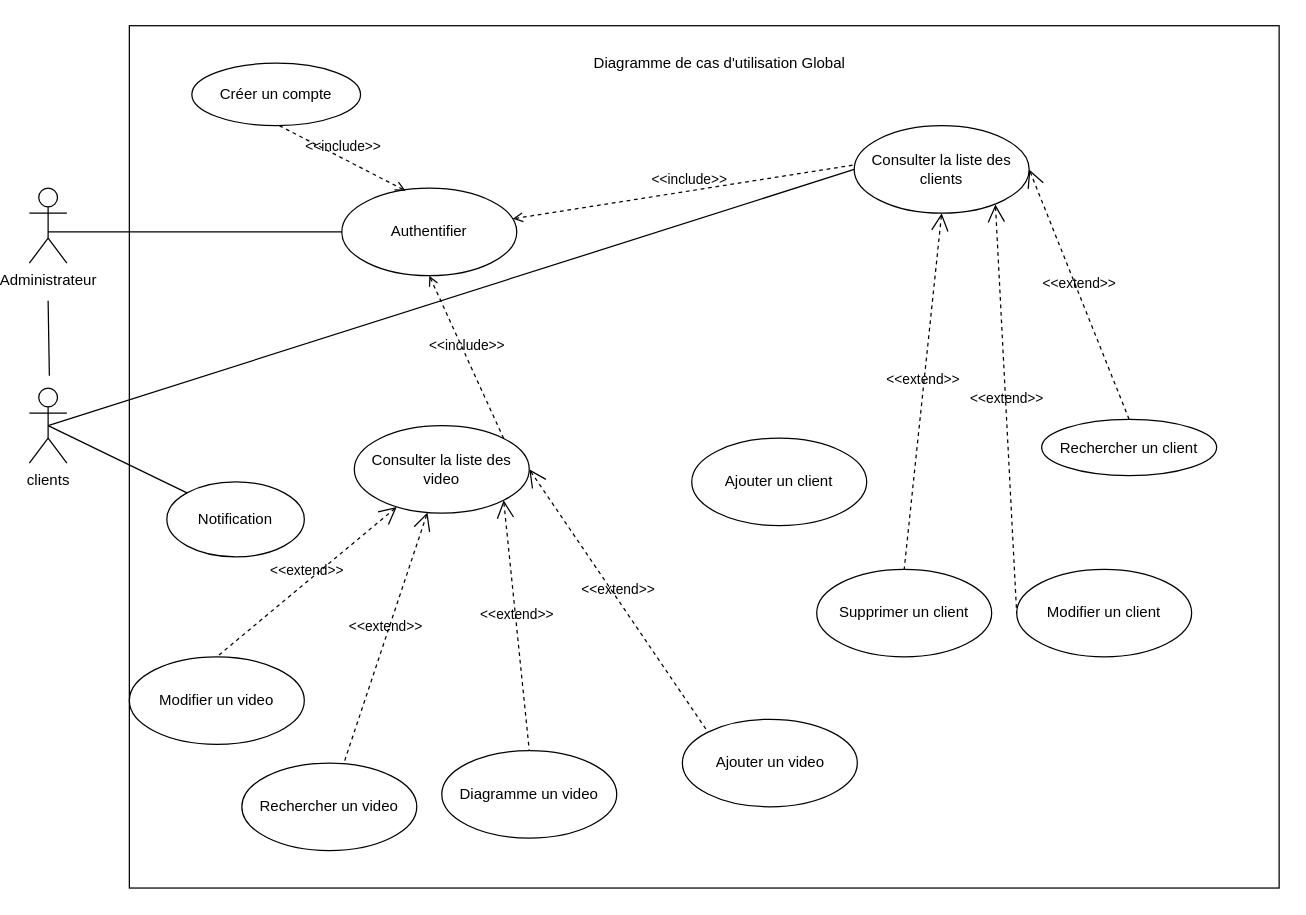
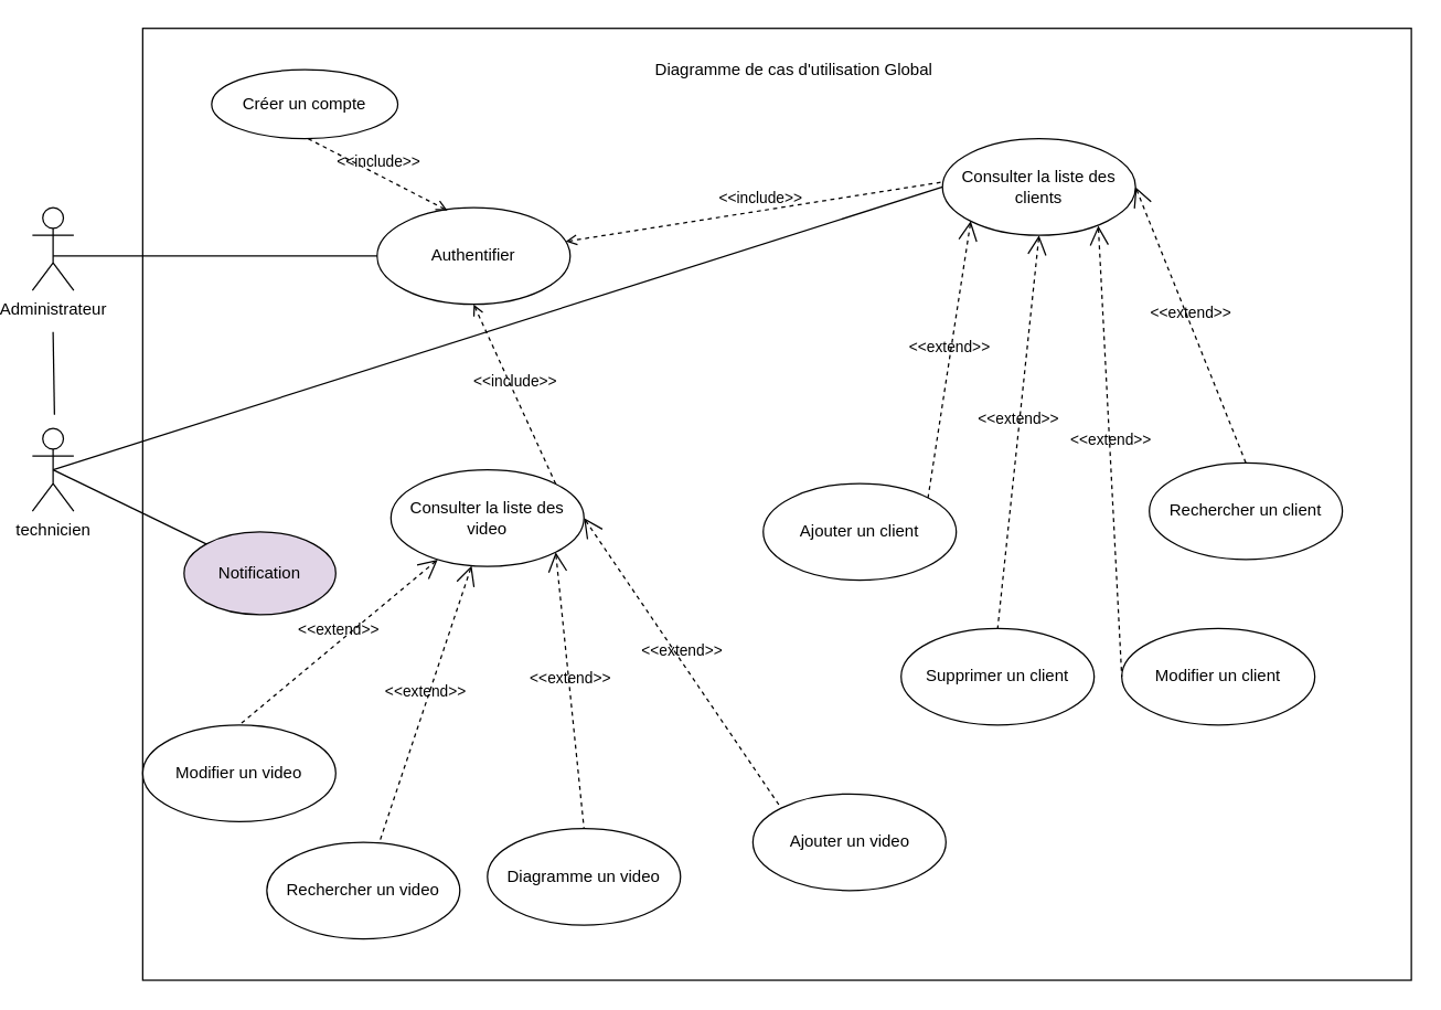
+ <mxCell id="14" value="&amp;lt;&amp;lt;extend&amp;gt;&amp;gt;" style="edgeStyle=none;html=1;startArrow=open;endArrow=none;startSize=12;verticalAlign=bottom;dashed=1;labelBackgroundColor=none;entryX=1;entryY=0;entryDx=0;entryDy=0;exitX=0;exitY=1;exitDx=0;exitDy=0;" parent="1" source="27" target="11" edge="1"><mxGeometry width="160" relative="1" as="geometry"><mxPoint x="740" y="560" as="sourcePoint" /><mxPoint x="740" y="500" as="targetPoint" /></mxGeometry></mxCell>
- <mxCell id="12" value="Rechercher un client" style="ellipse;whiteSpace=wrap;html=1;" parent="1" vertex="1"><mxGeometry x="830" y="335" width="140" height="45" as="geometry" /></mxCell>
+ <mxCell id="12" value="Rechercher un client" style="ellipse;whiteSpace=wrap;html=1;" parent="1" vertex="1"><mxGeometry x="830" y="335" width="140" height="70" as="geometry" /></mxCell>
- <mxCell id="2" value="clients" style="shape=umlActor;verticalLabelPosition=bottom;verticalAlign=top;html=1;outlineConnect=0;" parent="1" vertex="1"><mxGeometry x="20" y="310" width="30" height="60" as="geometry" /></mxCell>
+ <mxCell id="2" value="technicien" style="shape=umlActor;verticalLabelPosition=bottom;verticalAlign=top;html=1;outlineConnect=0;" parent="1" vertex="1"><mxGeometry x="20" y="310" width="30" height="60" as="geometry" /></mxCell>
- <mxCell id="24" value="Notification" style="ellipse;whiteSpace=wrap;html=1;" parent="1" vertex="1"><mxGeometry x="130" y="385" width="110" height="60" as="geometry" /></mxCell>
+ <mxCell id="24" value="Notification" style="ellipse;whiteSpace=wrap;html=1;fillColor=#e1d5e7;" parent="1" vertex="1"><mxGeometry x="130" y="385" width="110" height="60" as="geometry" /></mxCell>
